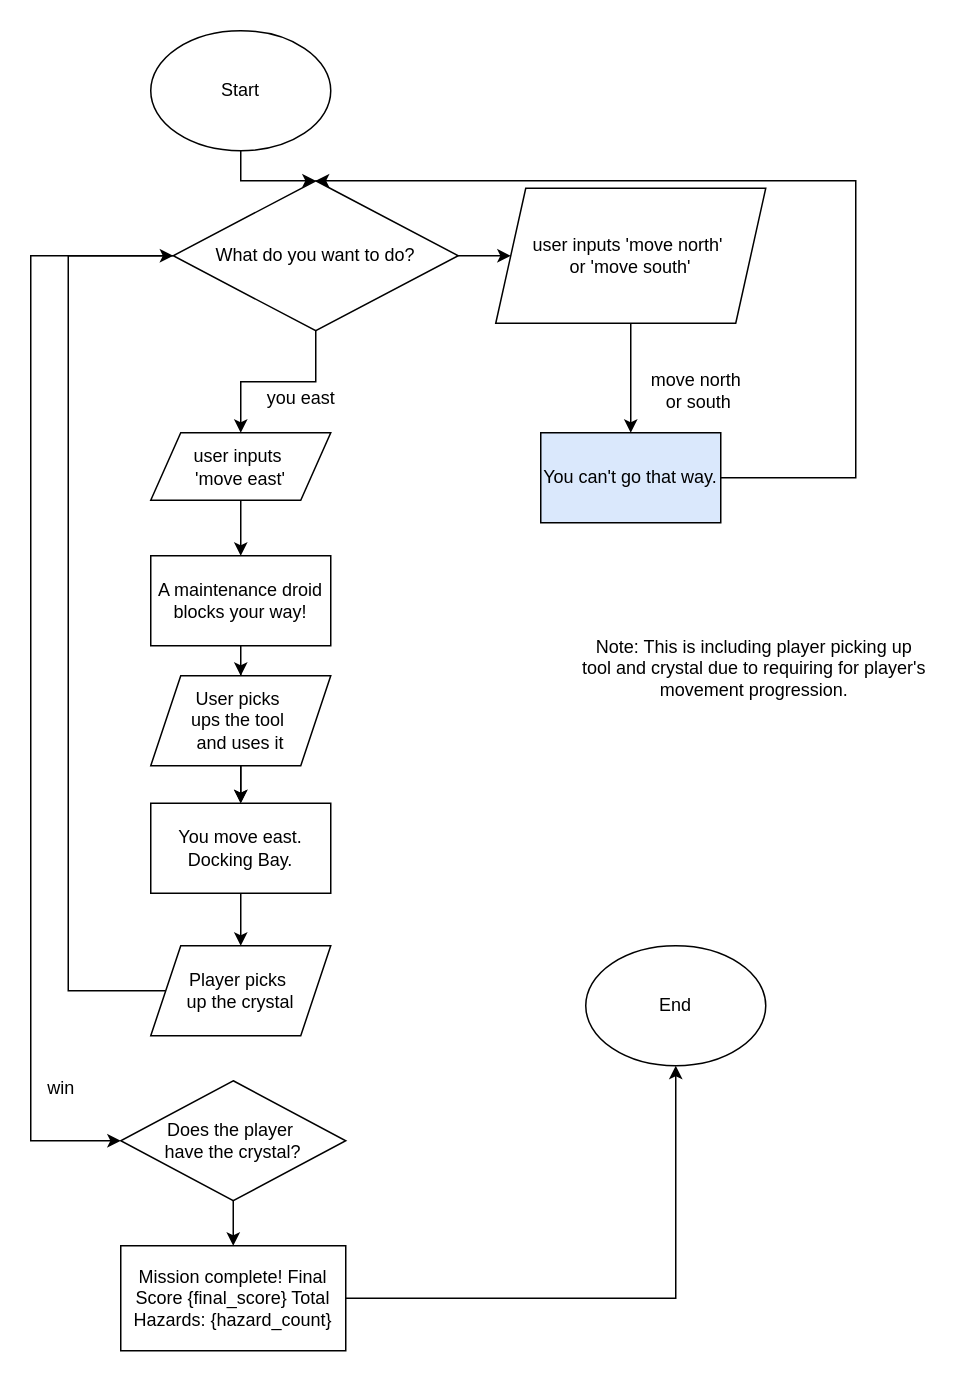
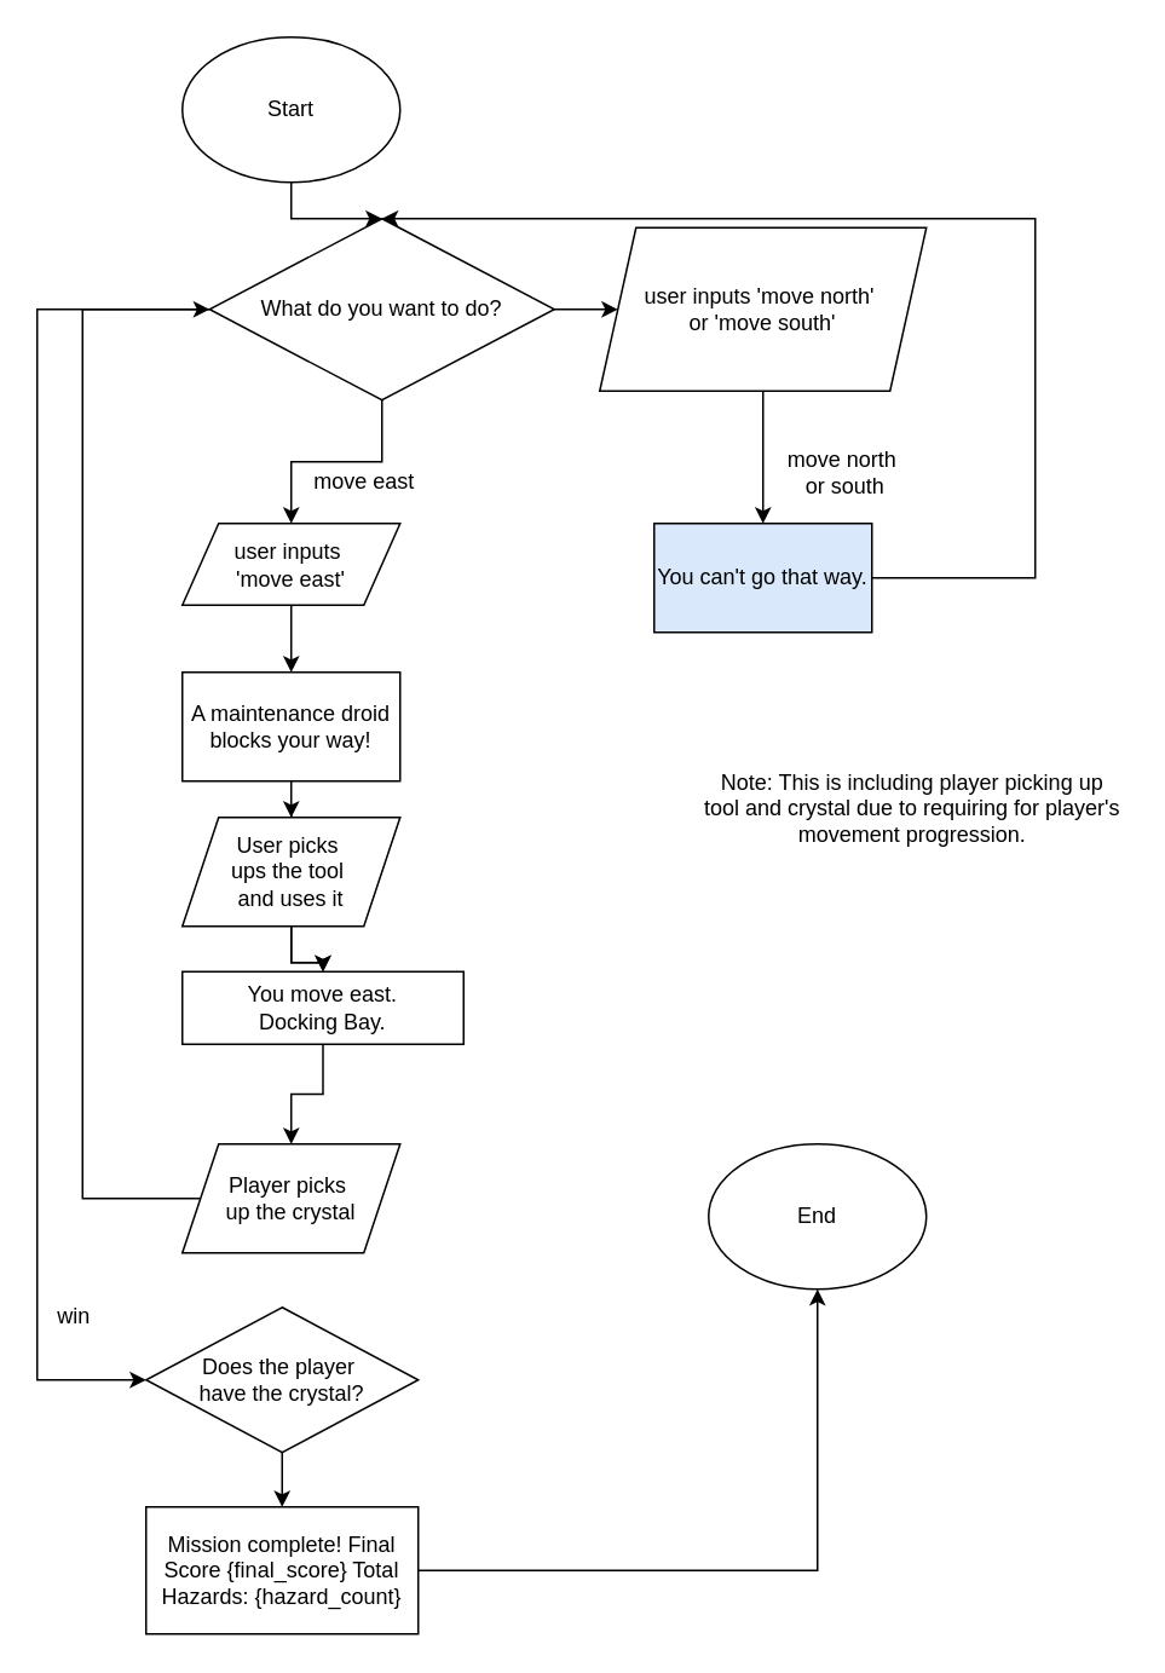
- <mxCell id="8" value="you east" style="text;html=1;align=center;verticalAlign=middle;resizable=0;points=[];autosize=1;strokeColor=none;fillColor=none;" parent="1" vertex="1"><mxGeometry x="160" y="250" width="80" height="30" as="geometry" /></mxCell>
+ <mxCell id="8" value="move east" style="text;html=1;align=center;verticalAlign=middle;resizable=0;points=[];autosize=1;strokeColor=none;fillColor=none;" parent="1" vertex="1"><mxGeometry x="160" y="250" width="80" height="30" as="geometry" /></mxCell>
- <mxCell id="22" value="You move east.&lt;br&gt;Docking Bay." style="rounded=0;whiteSpace=wrap;html=1;" parent="1" vertex="1"><mxGeometry x="100" y="535" width="120" height="60" as="geometry" /></mxCell>
+ <mxCell id="22" value="You move east.&lt;br&gt;Docking Bay." style="rounded=0;whiteSpace=wrap;html=1;" parent="1" vertex="1"><mxGeometry x="100" y="535" width="155" height="40" as="geometry" /></mxCell>
